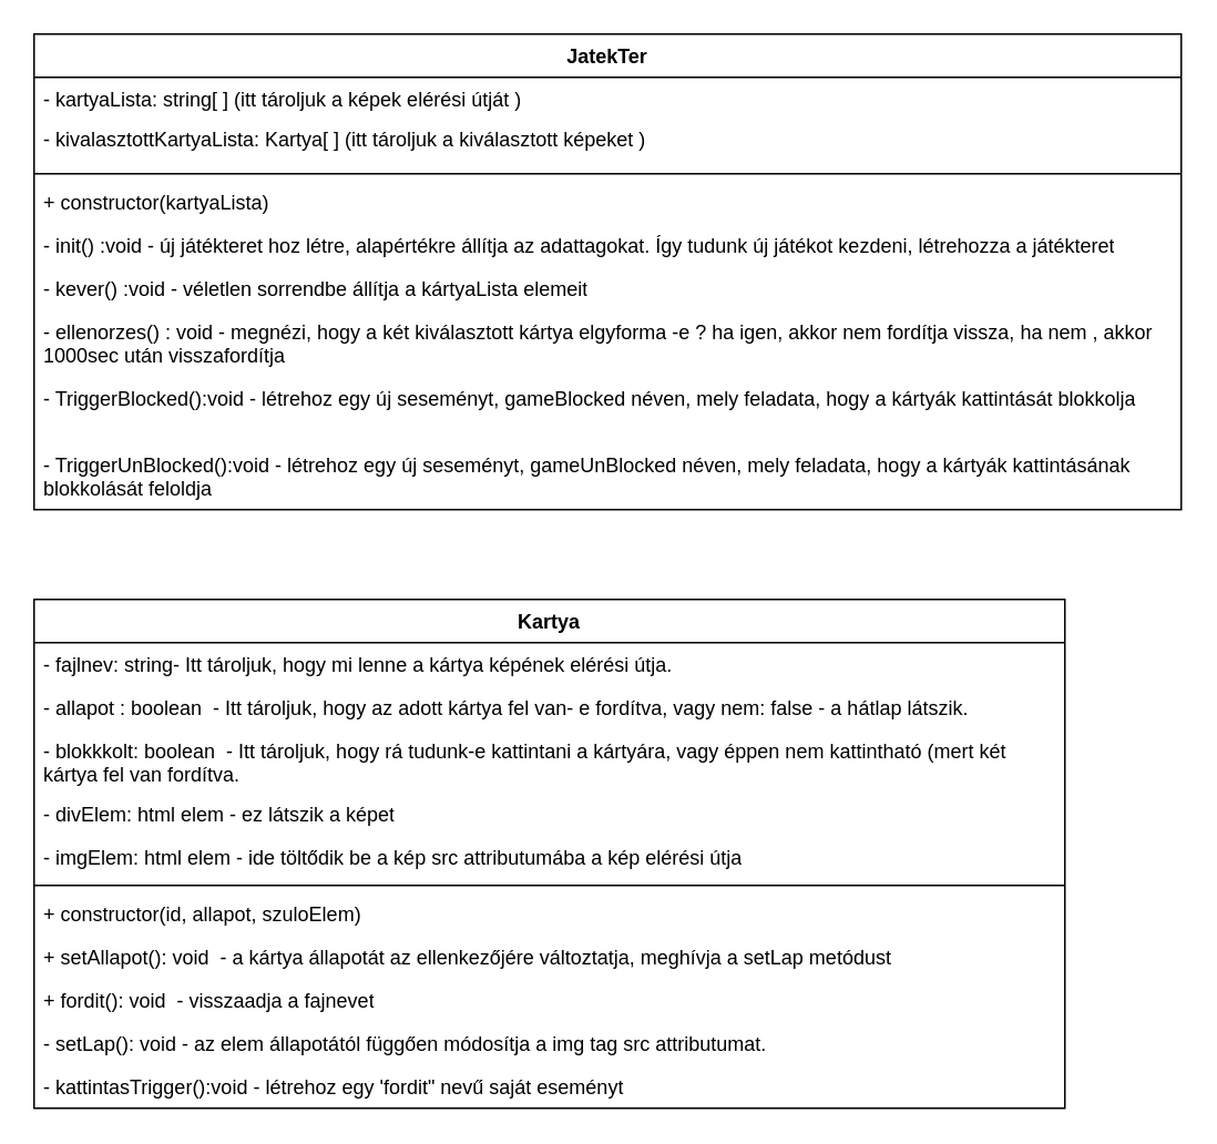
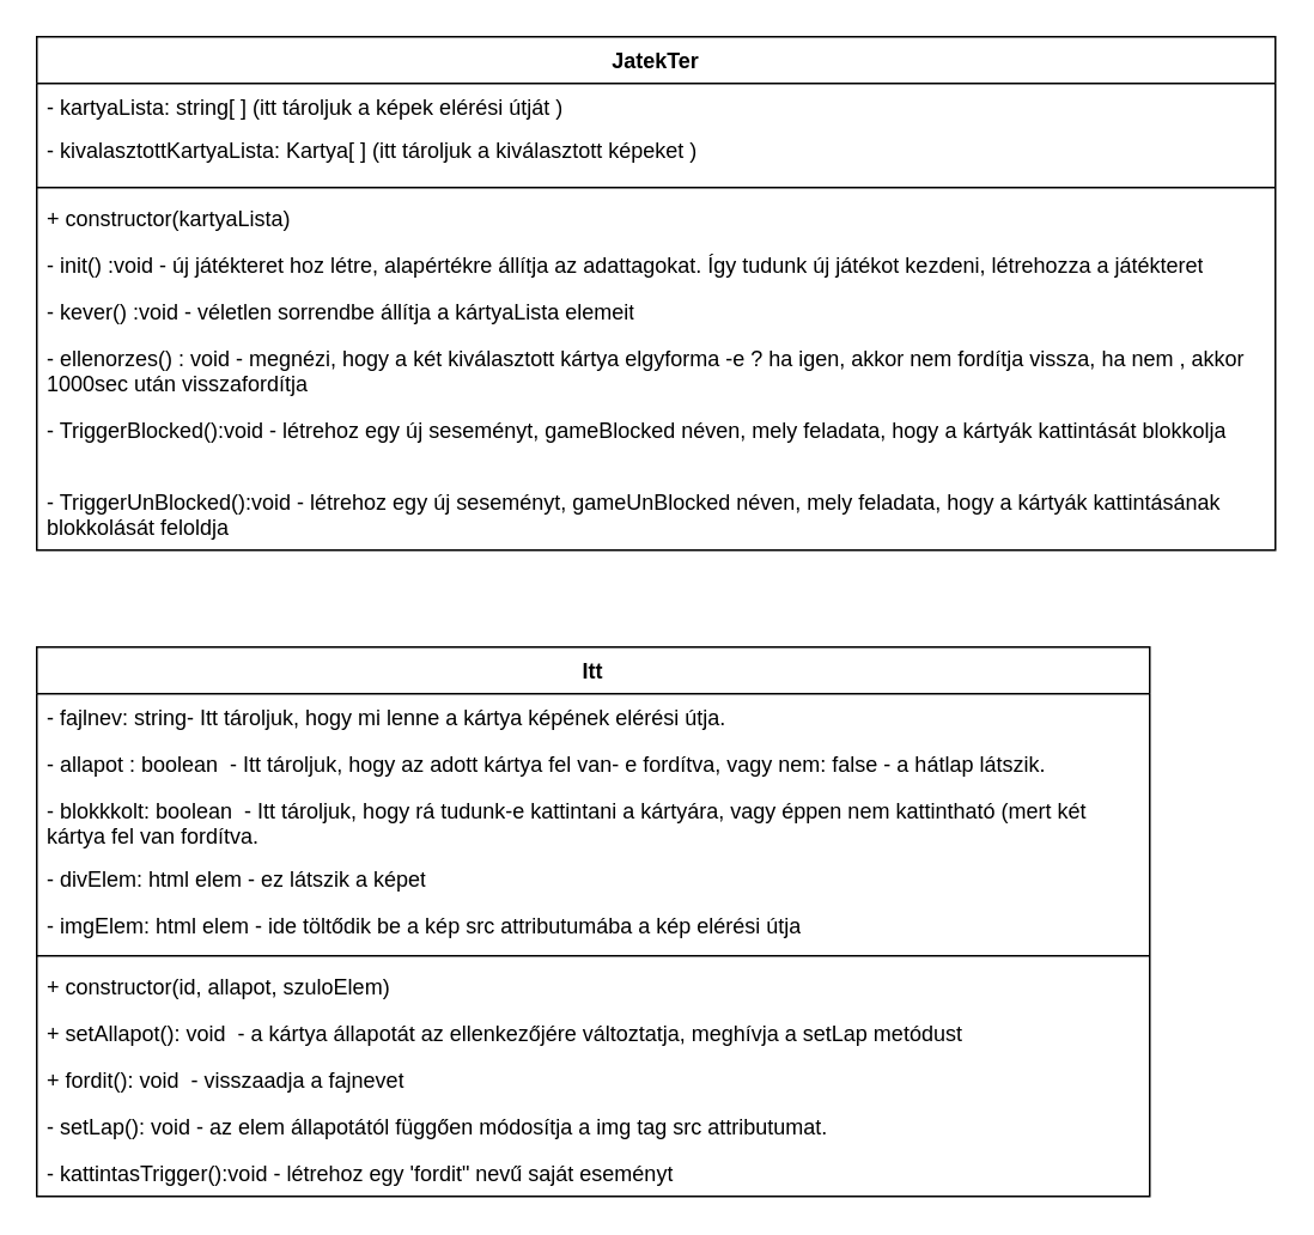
- <mxCell id="12" value="Kartya" style="swimlane;fontStyle=1;align=center;verticalAlign=top;childLayout=stackLayout;horizontal=1;startSize=26;horizontalStack=0;resizeParent=1;resizeParentMax=0;resizeLast=0;collapsible=1;marginBottom=0;whiteSpace=wrap;html=1;" parent="1" vertex="1"><mxGeometry x="20" y="360" width="620" height="306" as="geometry" /></mxCell>
+ <mxCell id="12" value="Itt" style="swimlane;fontStyle=1;align=center;verticalAlign=top;childLayout=stackLayout;horizontal=1;startSize=26;horizontalStack=0;resizeParent=1;resizeParentMax=0;resizeLast=0;collapsible=1;marginBottom=0;whiteSpace=wrap;html=1;" parent="1" vertex="1"><mxGeometry x="20" y="360" width="620" height="306" as="geometry" /></mxCell>
